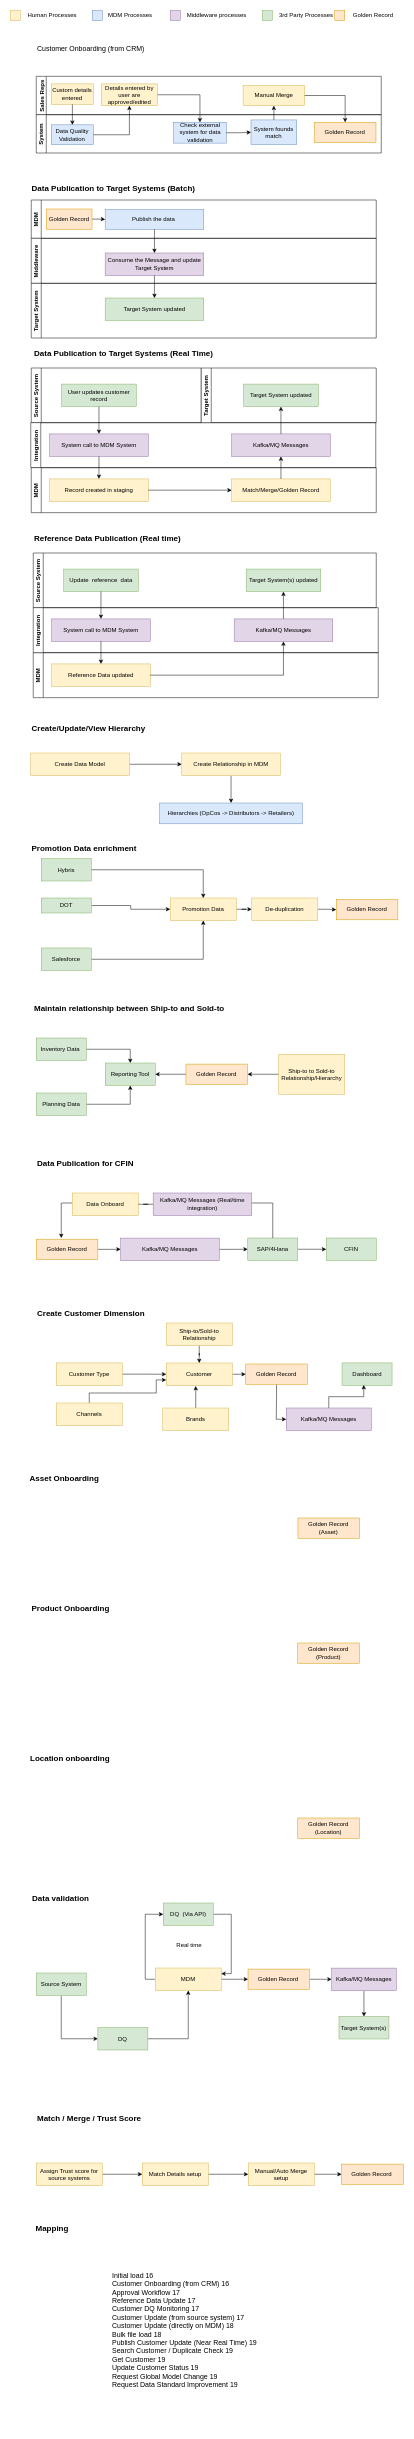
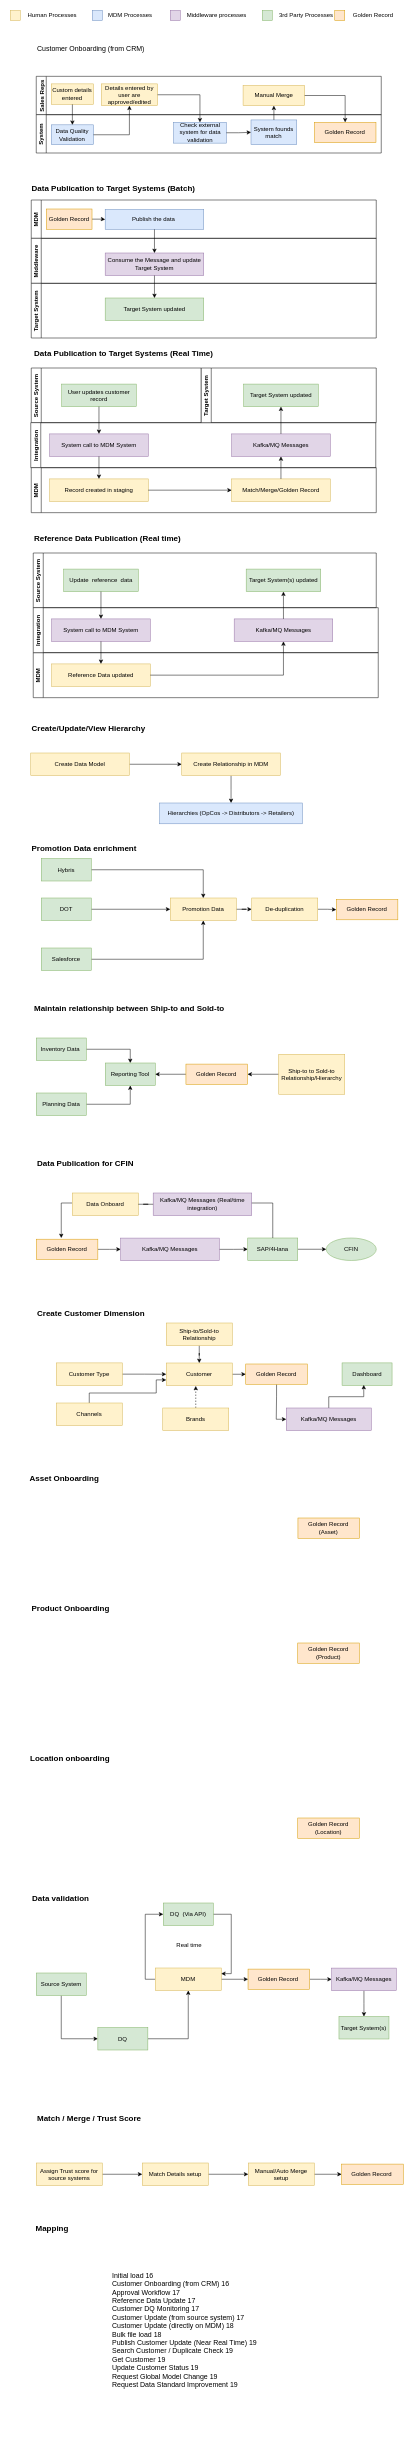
- <mxCell id="81" value="DOT" style="whiteSpace=wrap;html=1;rounded=0;strokeColor=#82b366;fillColor=#d5e8d4;" parent="1" vertex="1"><mxGeometry x="82" y="1795" width="100" height="30" as="geometry" /></mxCell>
+ <mxCell id="81" value="DOT" style="whiteSpace=wrap;html=1;rounded=0;strokeColor=#82b366;fillColor=#d5e8d4;" parent="1" vertex="1"><mxGeometry x="82" y="1795" width="100" height="45" as="geometry" /></mxCell>
- <mxCell id="106" value="CFIN" style="whiteSpace=wrap;html=1;rounded=0;strokeColor=#82b366;fillColor=#d5e8d4;" parent="1" vertex="1"><mxGeometry x="652" y="2475" width="100" height="45" as="geometry" /></mxCell>
+ <mxCell id="106" value="CFIN" style="ellipse;whiteSpace=wrap;html=1;strokeColor=#82b366;fillColor=#d5e8d4;" parent="1" vertex="1"><mxGeometry x="652" y="2475" width="100" height="45" as="geometry" /></mxCell>
- <mxCell id="120" value="" style="edgeStyle=orthogonalEdgeStyle;rounded=0;orthogonalLoop=1;jettySize=auto;html=1;entryX=0.447;entryY=1.022;entryDx=0;entryDy=0;entryPerimeter=0;" parent="1" source="121" target="115" edge="1"><mxGeometry relative="1" as="geometry" /></mxCell>
+ <mxCell id="120" value="" style="edgeStyle=orthogonalEdgeStyle;rounded=0;orthogonalLoop=1;jettySize=auto;html=1;entryX=0.447;entryY=1.022;entryDx=0;entryDy=0;entryPerimeter=0;dashed=1;" parent="1" source="121" target="115" edge="1"><mxGeometry relative="1" as="geometry" /></mxCell>
